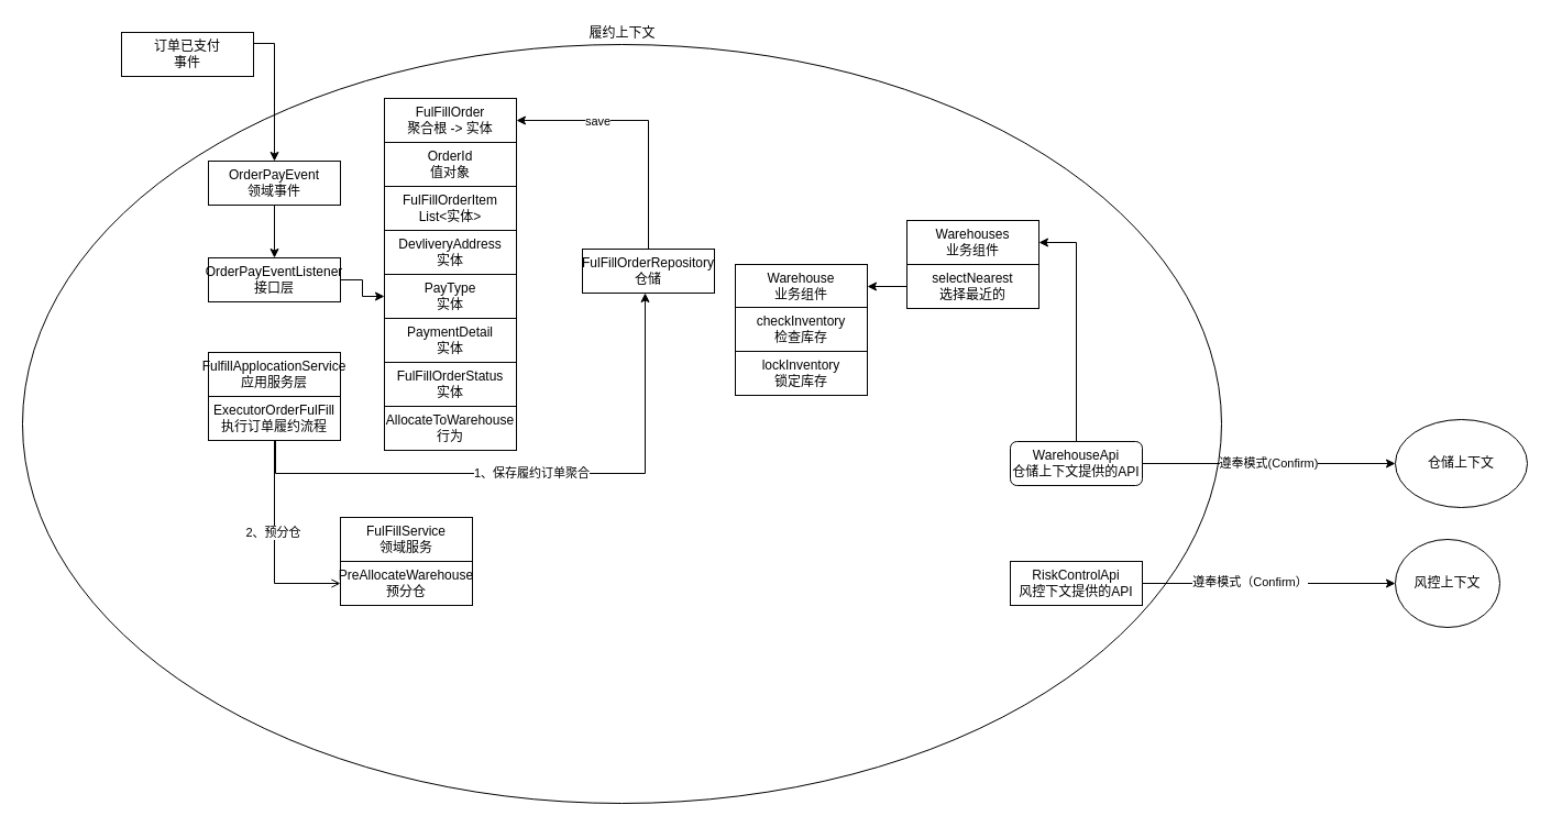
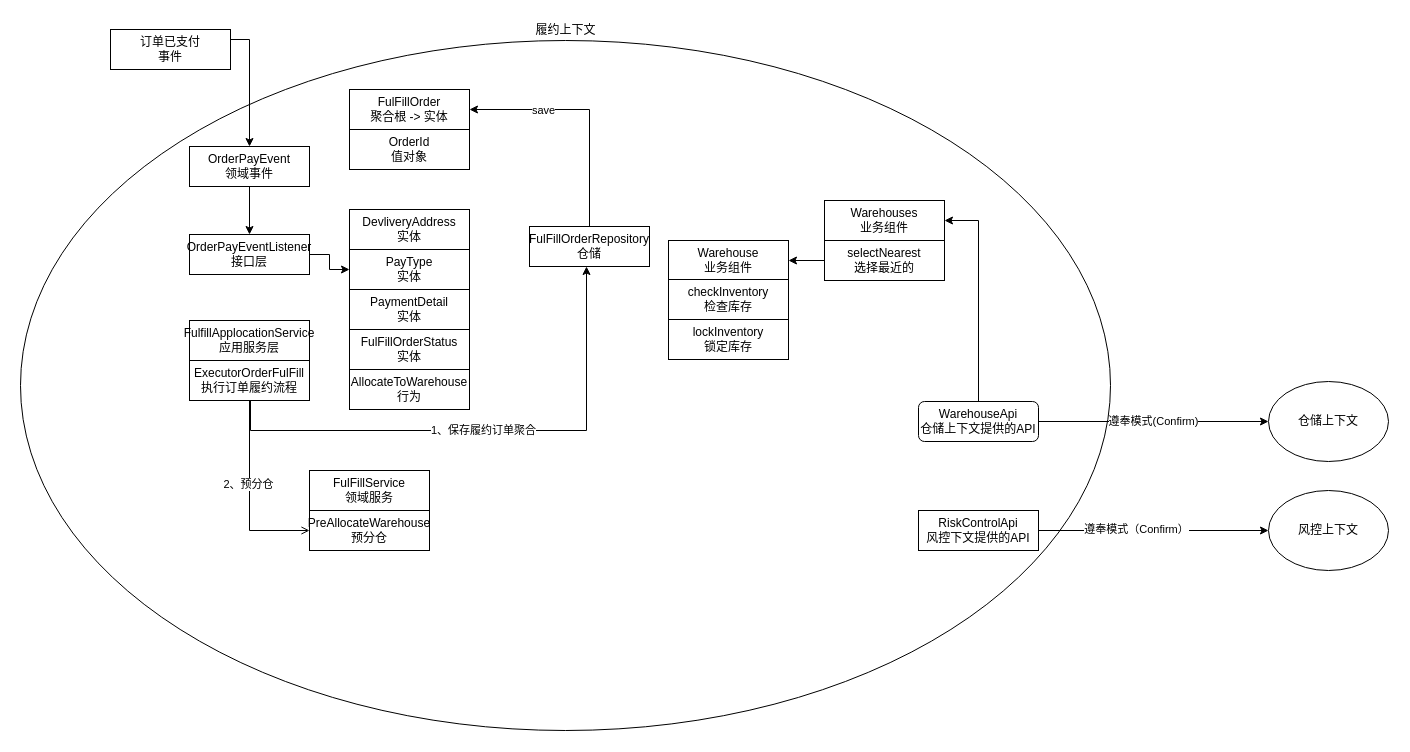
- <mxCell id="17" value="FulFillOrderItem&lt;br&gt;List&amp;lt;实体&amp;gt;" style="rounded=0;whiteSpace=wrap;html=1;" vertex="1" parent="1"><mxGeometry x="349" y="169" width="120" height="40" as="geometry" /></mxCell>
- <mxCell id="40" value="风控上下文" style="ellipse;whiteSpace=wrap;html=1;" vertex="1" parent="1"><mxGeometry x="1268" y="490" width="95" height="80" as="geometry" /></mxCell>
+ <mxCell id="40" value="风控上下文" style="ellipse;whiteSpace=wrap;html=1;" vertex="1" parent="1"><mxGeometry x="1268" y="490" width="120" height="80" as="geometry" /></mxCell>
